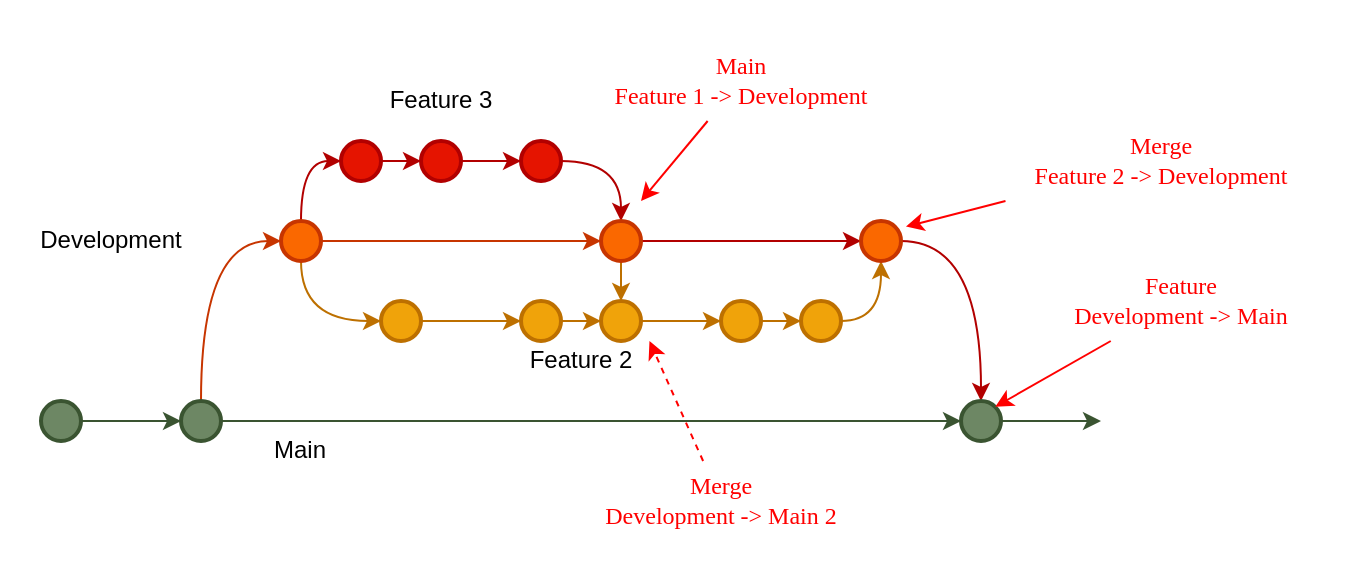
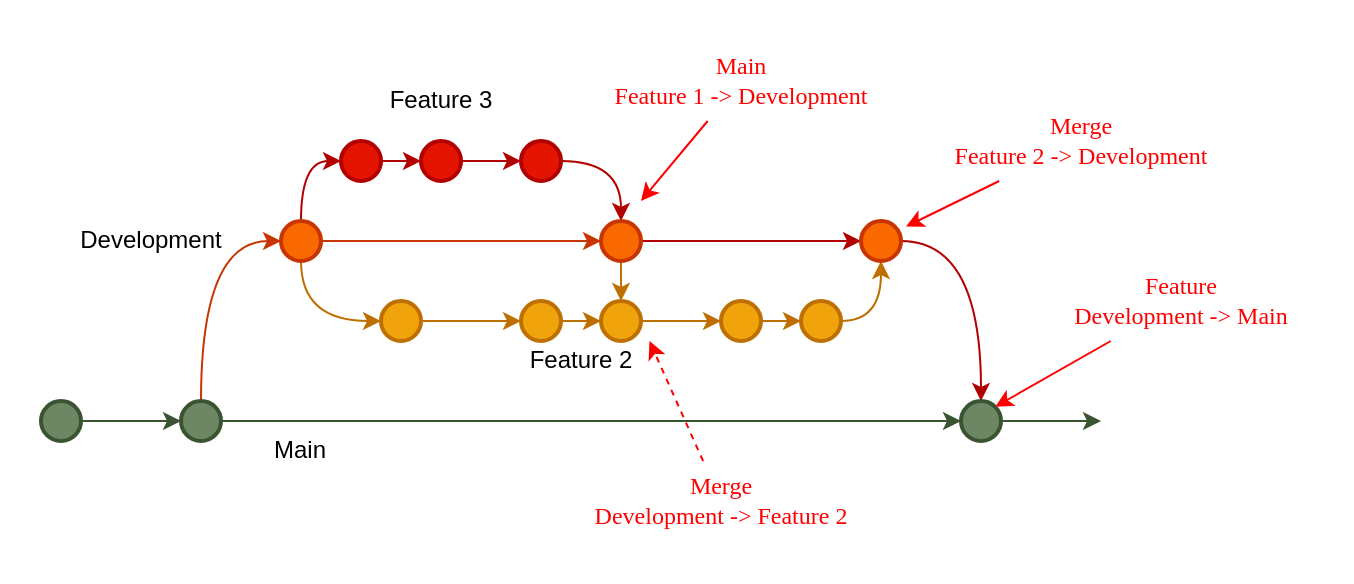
- <mxCell id="43" value="&lt;font face=&quot;Comic Sans MS&quot; color=&quot;#ff0000&quot;&gt;Merge&lt;br&gt;Feature 2 -&amp;gt; Development&lt;/font&gt;" style="text;html=1;align=center;verticalAlign=middle;resizable=0;points=[];autosize=1;strokeColor=none;fillColor=none;" vertex="1" parent="1"><mxGeometry x="500" y="60" width="160" height="40" as="geometry" /></mxCell>
+ <mxCell id="43" value="&lt;font face=&quot;Comic Sans MS&quot; color=&quot;#ff0000&quot;&gt;Merge&lt;br&gt;Feature 2 -&amp;gt; Development&lt;/font&gt;" style="text;html=1;align=center;verticalAlign=middle;resizable=0;points=[];autosize=1;strokeColor=none;fillColor=none;" vertex="1" parent="1"><mxGeometry x="460" y="50" width="160" height="40" as="geometry" /></mxCell>
- <mxCell id="33" value="Development" style="text;html=1;align=center;verticalAlign=middle;resizable=0;points=[];autosize=1;strokeColor=none;fillColor=none;" vertex="1" parent="1"><mxGeometry x="10" y="110" width="90" height="20" as="geometry" /></mxCell>
+ <mxCell id="33" value="Development" style="text;html=1;align=center;verticalAlign=middle;resizable=0;points=[];autosize=1;strokeColor=none;fillColor=none;" vertex="1" parent="1"><mxGeometry x="30" y="110" width="90" height="20" as="geometry" /></mxCell>
- <mxCell id="41" value="&lt;font face=&quot;Comic Sans MS&quot;&gt;Merge&lt;br&gt;Development -&amp;gt; Main 2&lt;/font&gt;" style="text;html=1;align=center;verticalAlign=middle;resizable=0;points=[];autosize=1;strokeColor=none;fillColor=none;fontColor=#FF0000;" vertex="1" parent="1"><mxGeometry x="280" y="230" width="160" height="40" as="geometry" /></mxCell>
+ <mxCell id="41" value="&lt;font face=&quot;Comic Sans MS&quot;&gt;Merge&lt;br&gt;Development -&amp;gt; Feature 2&lt;/font&gt;" style="text;html=1;align=center;verticalAlign=middle;resizable=0;points=[];autosize=1;strokeColor=none;fillColor=none;fontColor=#FF0000;" vertex="1" parent="1"><mxGeometry x="280" y="230" width="160" height="40" as="geometry" /></mxCell>
